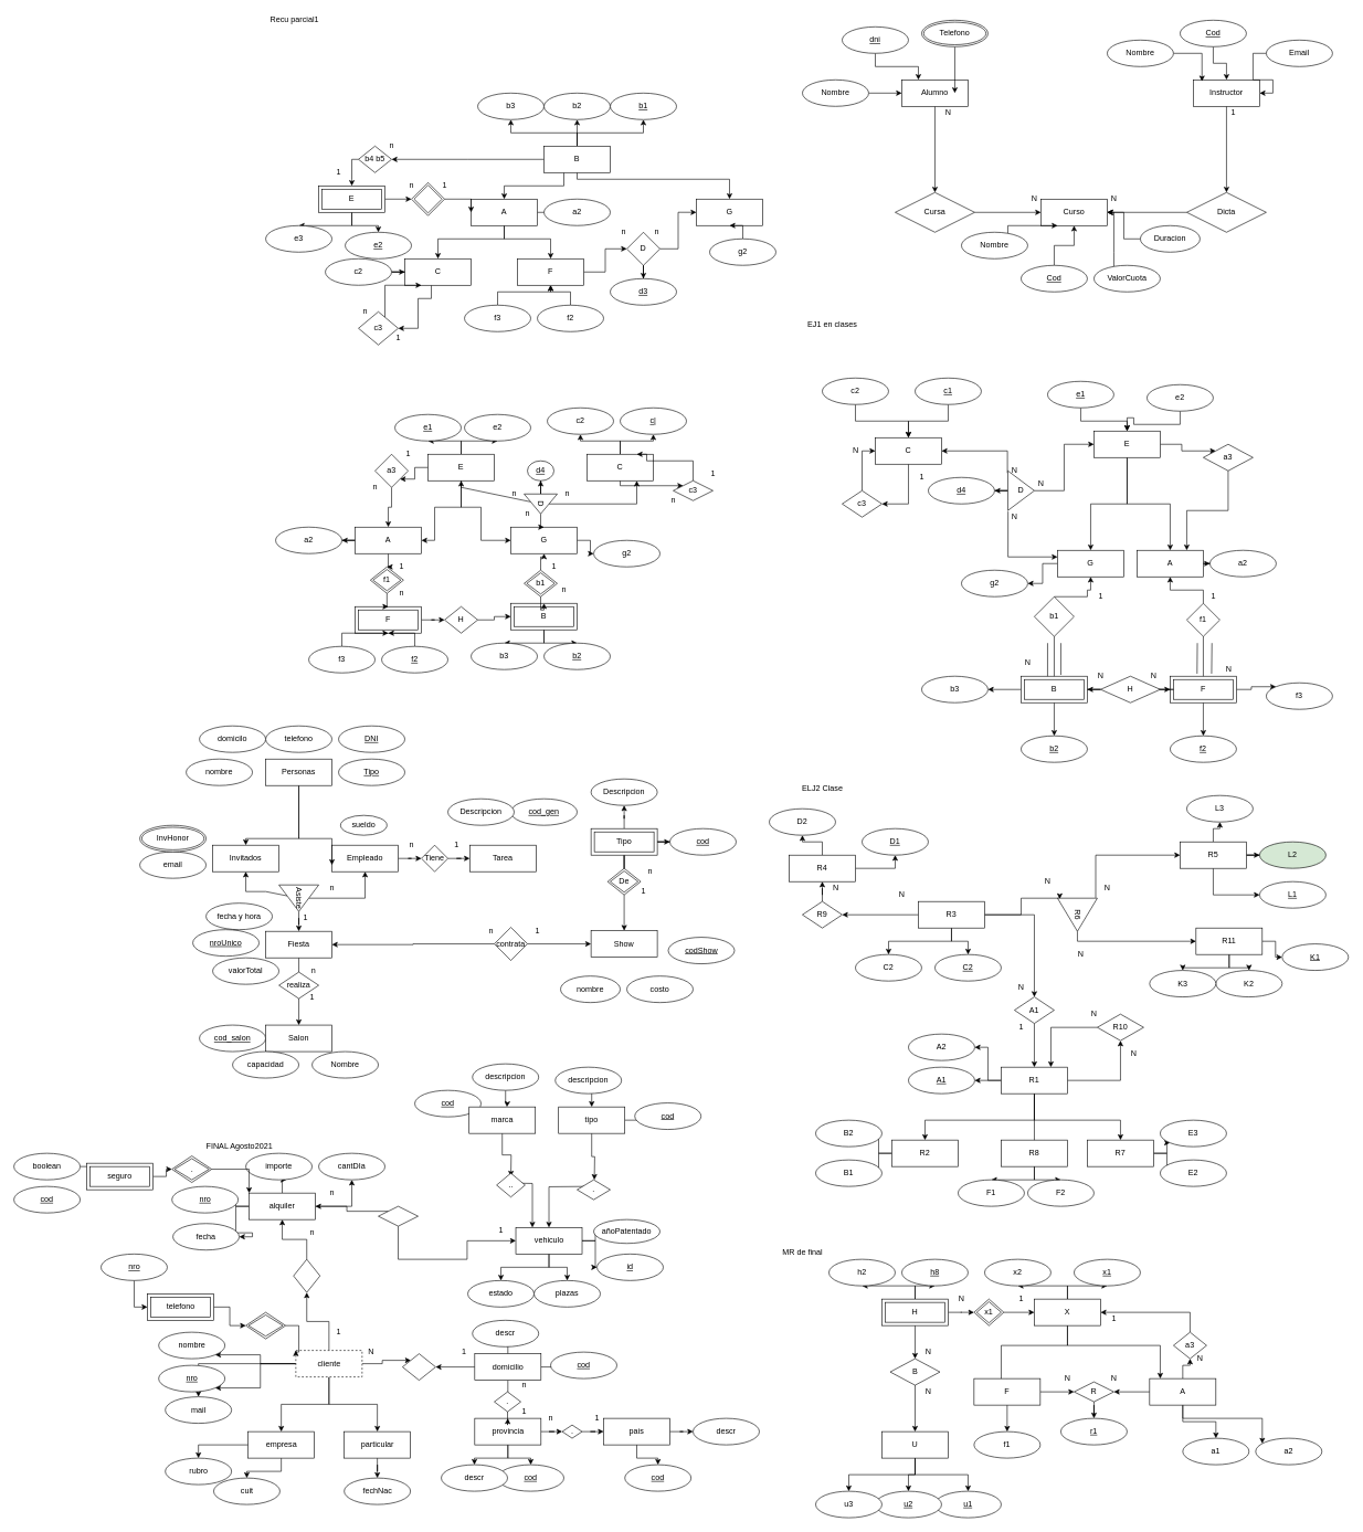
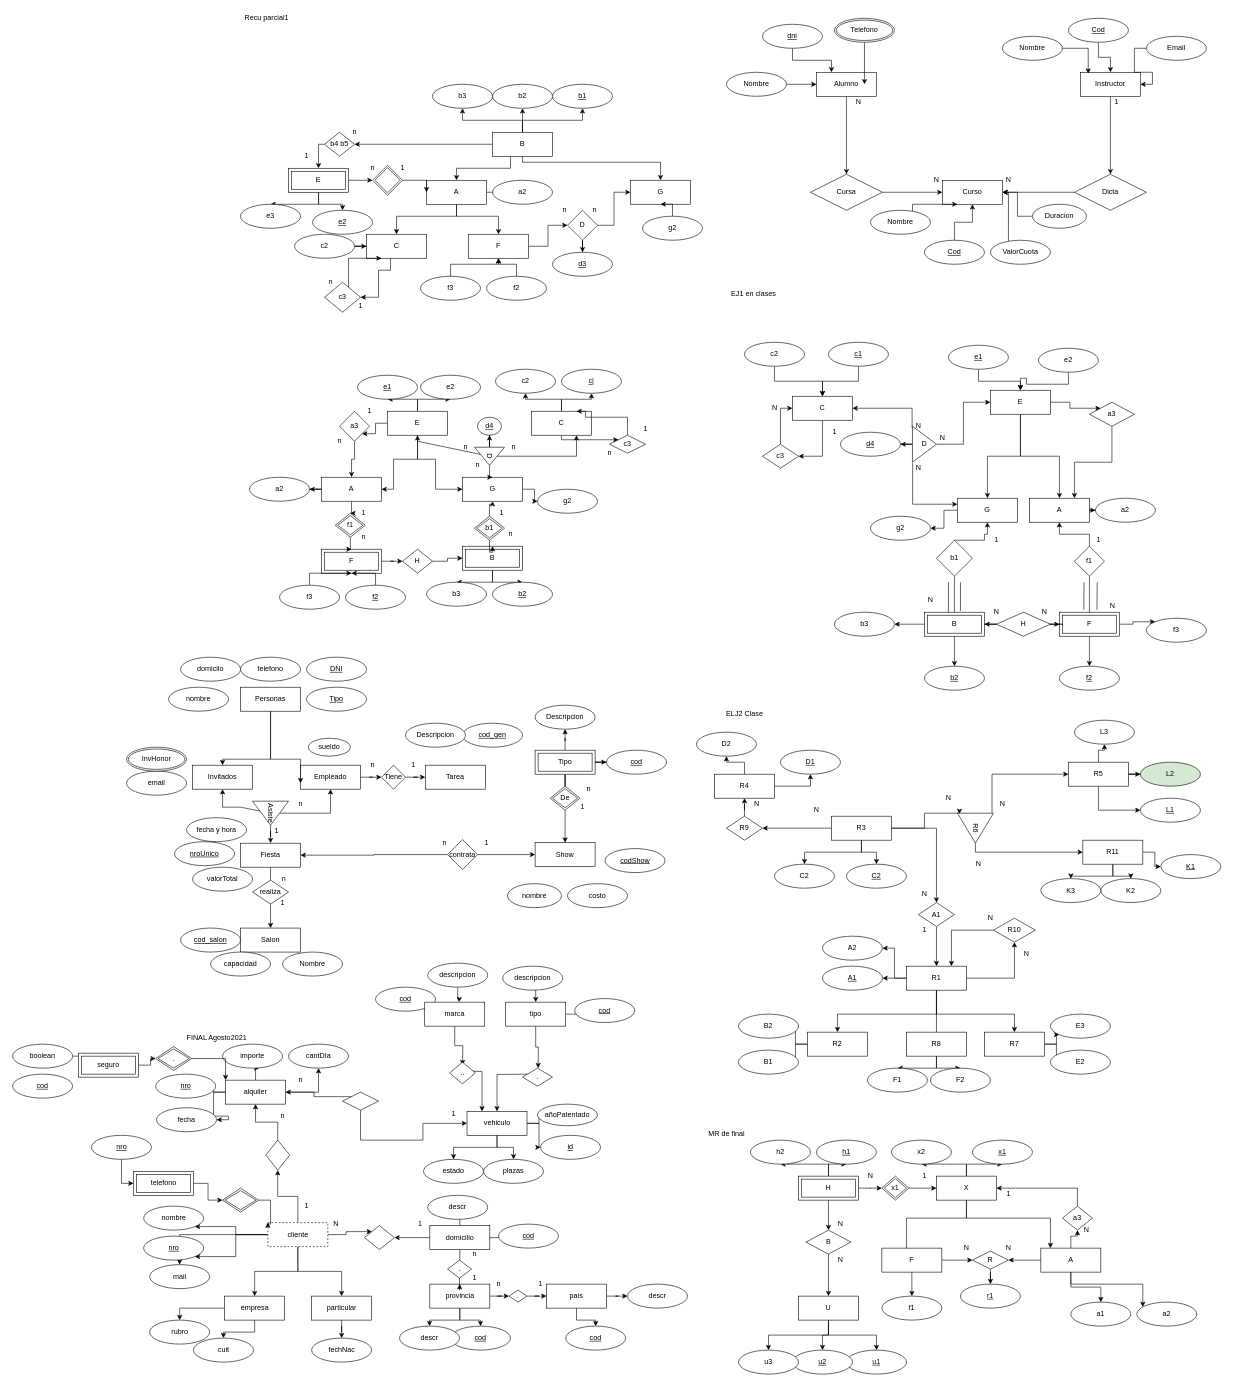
- <mxCell id="201" value="h8" style="ellipse;whiteSpace=wrap;html=1;align=center;fontStyle=4;" parent="1" vertex="1"><mxGeometry x="1360" y="1900" width="100" height="40" as="geometry" /></mxCell>
+ <mxCell id="201" value="h1" style="ellipse;whiteSpace=wrap;html=1;align=center;fontStyle=4;" parent="1" vertex="1"><mxGeometry x="1360" y="1900" width="100" height="40" as="geometry" /></mxCell>
